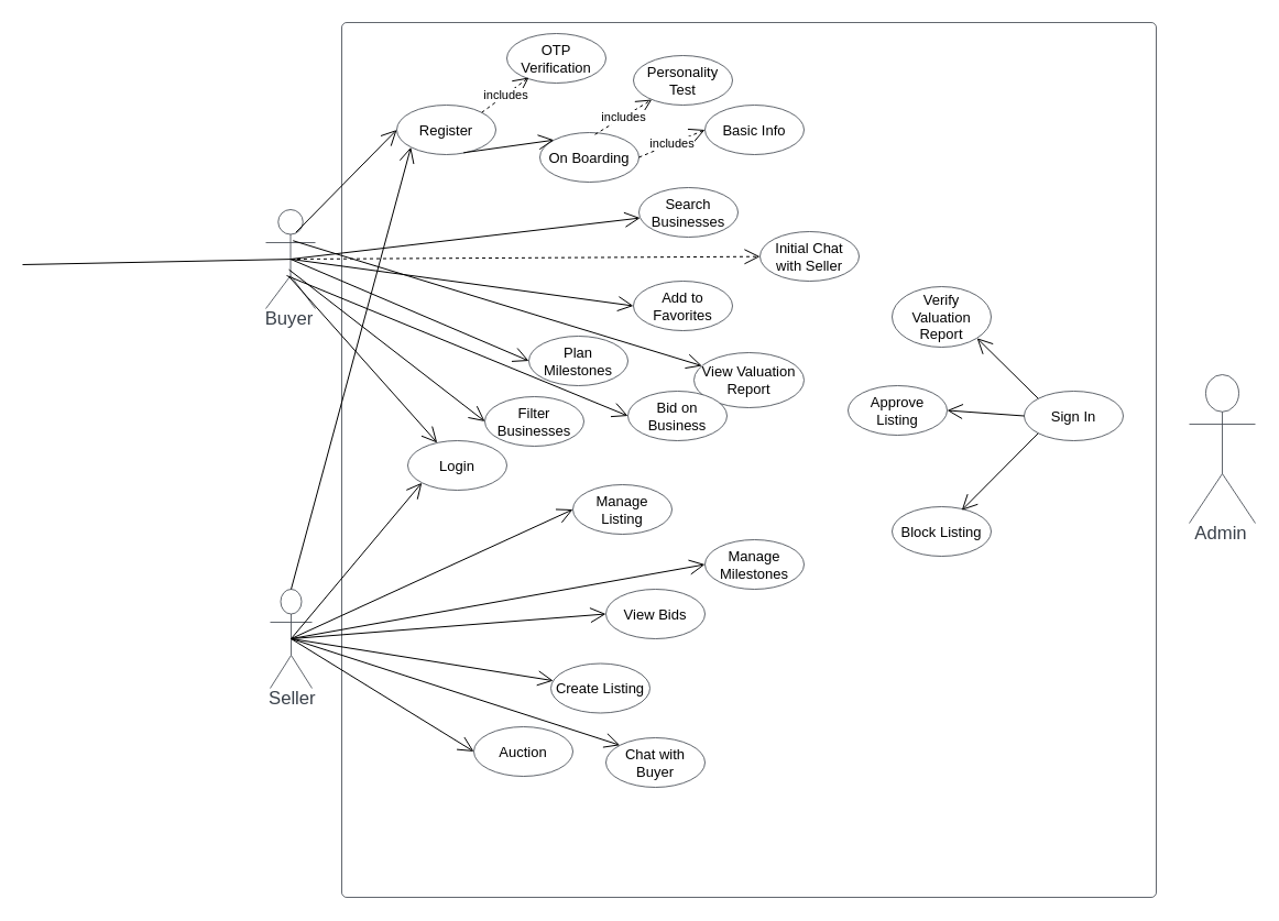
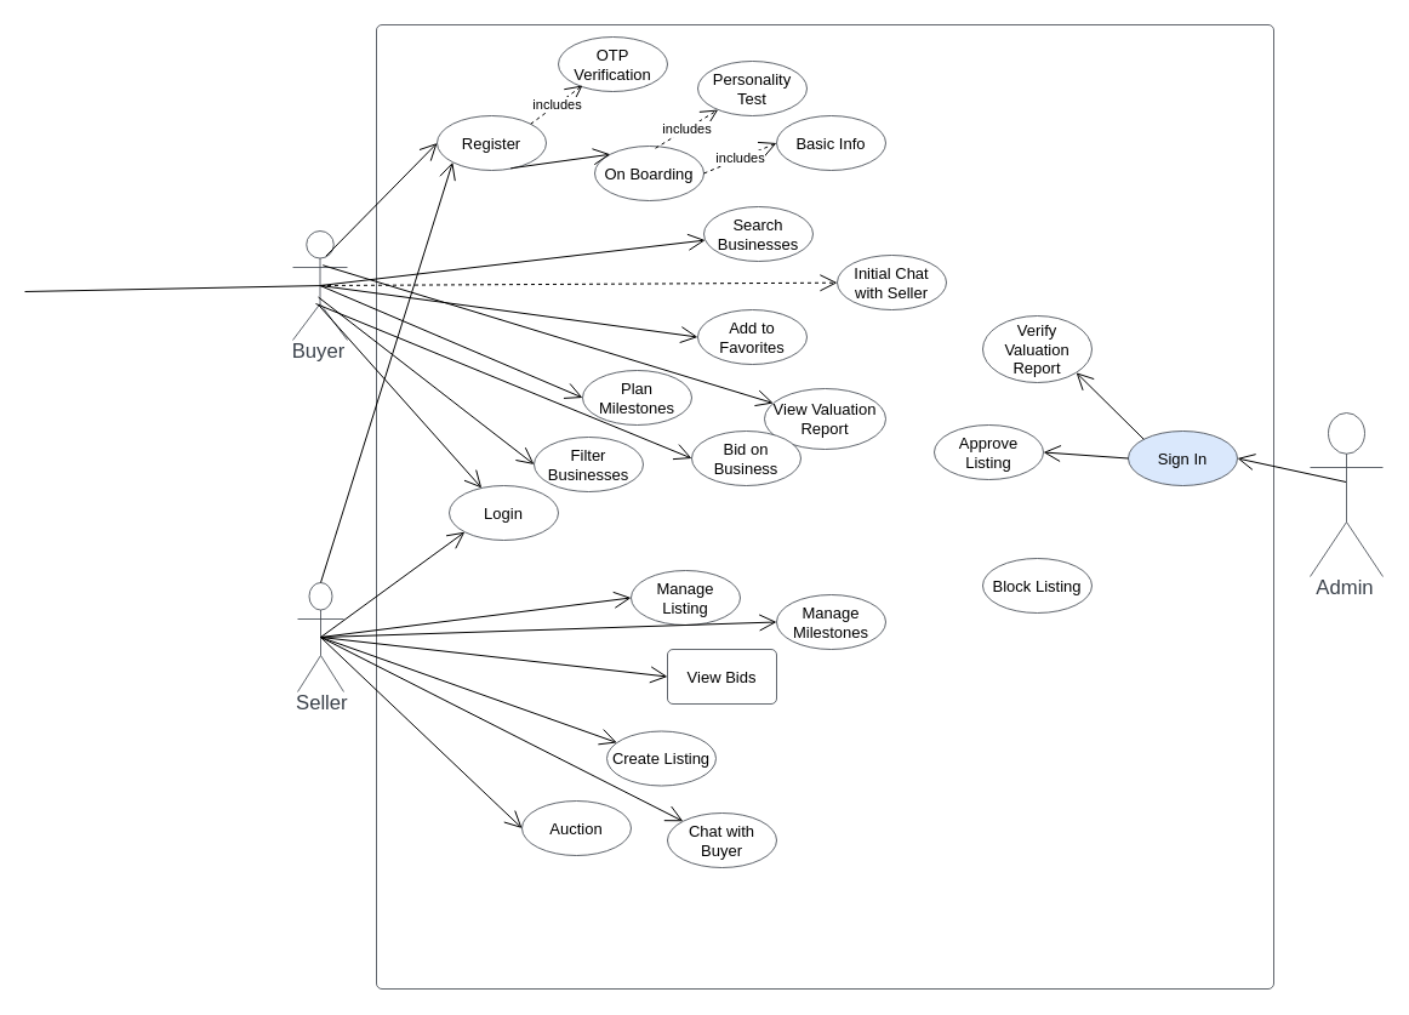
- <mxCell id="45" value="Sign In" style="html=1;overflow=block;blockSpacing=1;whiteSpace=wrap;ellipse;fontSize=13;spacing=3.8;strokeColor=#3a414a;strokeOpacity=100;rounded=1;absoluteArcSize=1;arcSize=9;strokeWidth=0.8;" parent="1" vertex="1"><mxGeometry x="930" y="355" width="90" height="45" as="geometry" /></mxCell>
+ <mxCell id="45" value="Sign In" style="html=1;overflow=block;blockSpacing=1;whiteSpace=wrap;ellipse;fontSize=13;spacing=3.8;strokeColor=#3a414a;strokeOpacity=100;rounded=1;absoluteArcSize=1;arcSize=9;strokeWidth=0.8;fillColor=#dae8fc;" parent="1" vertex="1"><mxGeometry x="930" y="355" width="90" height="45" as="geometry" /></mxCell>
+ <mxCell id="46" value="" style="endArrow=open;endFill=1;endSize=12;html=1;rounded=0;exitX=0.492;exitY=0.422;exitDx=0;exitDy=0;exitPerimeter=0;entryX=1;entryY=0.5;entryDx=0;entryDy=0;" parent="1" source="5" target="45" edge="1"><mxGeometry width="160" relative="1" as="geometry"><mxPoint x="690" y="590" as="sourcePoint" /><mxPoint x="946" y="502.5" as="targetPoint" /></mxGeometry></mxCell>
- <mxCell id="52" value="" style="endArrow=open;endFill=1;endSize=12;html=1;rounded=0;exitX=0;exitY=1;exitDx=0;exitDy=0;entryX=0.703;entryY=0.072;entryDx=0;entryDy=0;entryPerimeter=0;" parent="1" source="45" target="48" edge="1"><mxGeometry width="160" relative="1" as="geometry"><mxPoint x="890" y="412.5" as="sourcePoint" /><mxPoint x="810" y="412.5" as="targetPoint" /></mxGeometry></mxCell>
- <mxCell id="33" value="Manage Listing" style="html=1;overflow=block;blockSpacing=1;whiteSpace=wrap;ellipse;fontSize=13;spacing=3.8;strokeColor=#3a414a;strokeOpacity=100;rounded=1;absoluteArcSize=1;arcSize=9;strokeWidth=0.8;" parent="1" vertex="1"><mxGeometry x="520" y="440" width="90" height="45" as="geometry" /></mxCell>
+ <mxCell id="33" value="Manage Listing" style="html=1;overflow=block;blockSpacing=1;whiteSpace=wrap;ellipse;fontSize=13;spacing=3.8;strokeColor=#3a414a;strokeOpacity=100;rounded=1;absoluteArcSize=1;arcSize=9;strokeWidth=0.8;" parent="1" vertex="1"><mxGeometry x="520" y="470" width="90" height="45" as="geometry" /></mxCell>
- <mxCell id="34" value="View Bids" style="html=1;overflow=block;blockSpacing=1;whiteSpace=wrap;ellipse;fontSize=13;spacing=3.8;strokeColor=#3a414a;strokeOpacity=100;rounded=1;absoluteArcSize=1;arcSize=9;strokeWidth=0.8;" parent="1" vertex="1"><mxGeometry x="550" y="535" width="90" height="45" as="geometry" /></mxCell>
+ <mxCell id="34" value="View Bids" style="html=1;overflow=block;blockSpacing=1;whiteSpace=wrap;fontSize=13;spacing=3.8;strokeColor=#3a414a;strokeOpacity=100;absoluteArcSize=1;arcSize=9;strokeWidth=0.8;rounded=1;" parent="1" vertex="1"><mxGeometry x="550" y="535" width="90" height="45" as="geometry" /></mxCell>
- <mxCell id="4" value="Seller" style="html=1;overflow=block;blockSpacing=1;shape=umlActor;labelPosition=center;verticalLabelPosition=bottom;verticalAlign=top;whiteSpace=nowrap;fontSize=16.7;fontColor=#3a414a;spacing=0;strokeColor=#3a414a;strokeOpacity=100;rounded=1;absoluteArcSize=1;arcSize=9;strokeWidth=0.8;" parent="1" vertex="1"><mxGeometry x="245" y="535" width="38" height="90" as="geometry" /></mxCell>
+ <mxCell id="4" value="Seller" style="html=1;overflow=block;blockSpacing=1;shape=umlActor;labelPosition=center;verticalLabelPosition=bottom;verticalAlign=top;whiteSpace=nowrap;fontSize=16.7;fontColor=#3a414a;spacing=0;strokeColor=#3a414a;strokeOpacity=100;rounded=1;absoluteArcSize=1;arcSize=9;strokeWidth=0.8;" parent="1" vertex="1"><mxGeometry x="245" y="480" width="38" height="90" as="geometry" /></mxCell>
